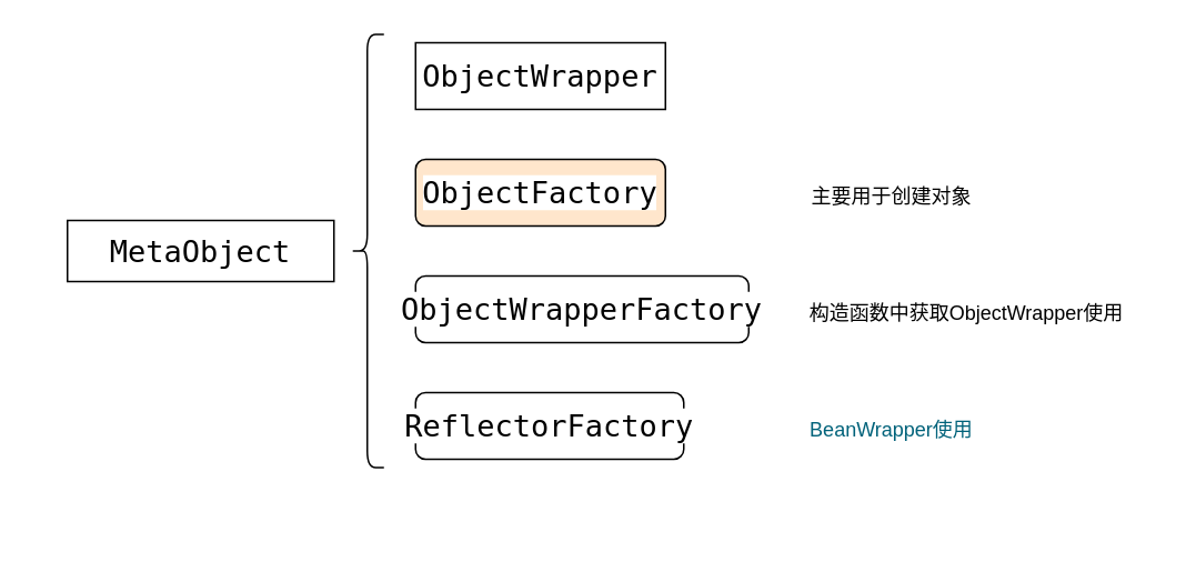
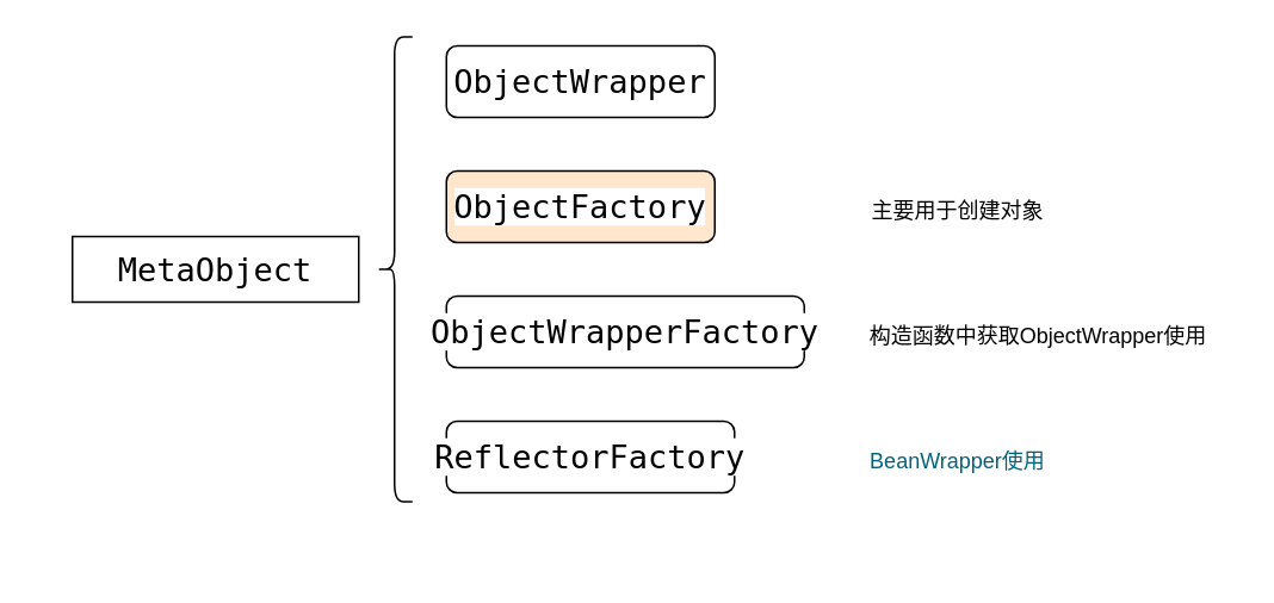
- <mxCell id="5" value="&lt;pre style=&quot;background-color:#ffffff;color:#080808;font-family:'JetBrains Mono',monospace;font-size:13.5pt;&quot;&gt;&lt;span style=&quot;color:#000000;&quot;&gt;ObjectWrapper&lt;/span&gt;&lt;/pre&gt;" style="whiteSpace=wrap;html=1;rounded=0;" parent="1" vertex="1"><mxGeometry x="249" y="25" width="150" height="40" as="geometry" /></mxCell>
+ <mxCell id="5" value="&lt;pre style=&quot;background-color:#ffffff;color:#080808;font-family:'JetBrains Mono',monospace;font-size:13.5pt;&quot;&gt;&lt;span style=&quot;color:#000000;&quot;&gt;ObjectWrapper&lt;/span&gt;&lt;/pre&gt;" style="rounded=1;whiteSpace=wrap;html=1;" parent="1" vertex="1"><mxGeometry x="249" y="25" width="150" height="40" as="geometry" /></mxCell>
